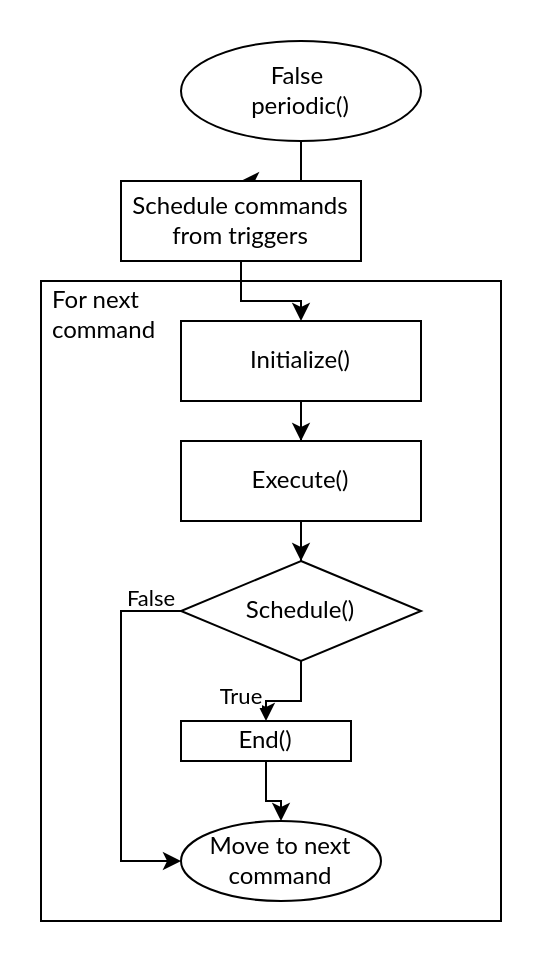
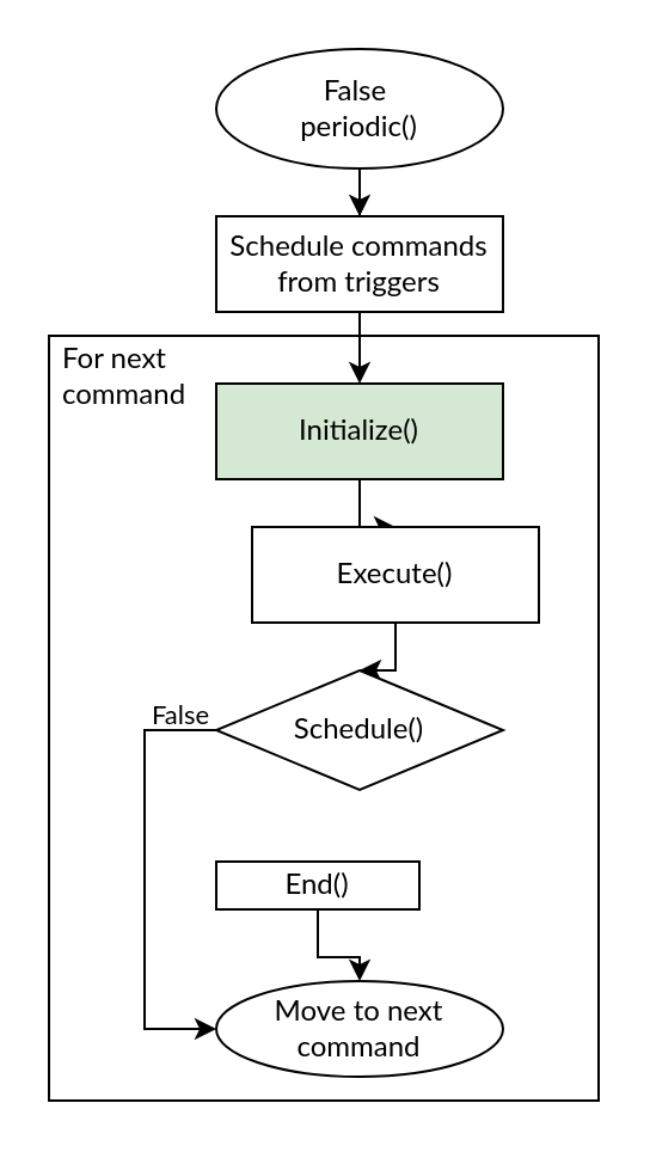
- <mxCell id="6" value="Schedule commands from triggers" style="rounded=0;whiteSpace=wrap;html=1;fontFamily=Lato;" vertex="1" parent="1"><mxGeometry x="60" y="90" width="120" height="40" as="geometry" /></mxCell>
+ <mxCell id="6" value="Schedule commands from triggers" style="rounded=0;whiteSpace=wrap;html=1;fontFamily=Lato;" vertex="1" parent="1"><mxGeometry x="90" y="90" width="120" height="40" as="geometry" /></mxCell>
- <mxCell id="8" value="Initialize()" style="rounded=0;whiteSpace=wrap;html=1;fontFamily=Lato;" vertex="1" parent="1"><mxGeometry x="90" y="160" width="120" height="40" as="geometry" /></mxCell>
+ <mxCell id="8" value="Initialize()" style="rounded=0;whiteSpace=wrap;html=1;fontFamily=Lato;fillColor=#d5e8d4;" vertex="1" parent="1"><mxGeometry x="90" y="160" width="120" height="40" as="geometry" /></mxCell>
- <mxCell id="10" value="Execute()" style="rounded=0;whiteSpace=wrap;html=1;fontFamily=Lato;" vertex="1" parent="1"><mxGeometry x="90" y="220" width="120" height="40" as="geometry" /></mxCell>
+ <mxCell id="10" value="Execute()" style="rounded=0;whiteSpace=wrap;html=1;fontFamily=Lato;" vertex="1" parent="1"><mxGeometry x="105" y="220" width="120" height="40" as="geometry" /></mxCell>
- <mxCell id="11" style="edgeStyle=orthogonalEdgeStyle;rounded=0;orthogonalLoop=1;jettySize=auto;html=1;fontFamily=Lato;" edge="1" parent="1" source="15" target="17"><mxGeometry relative="1" as="geometry" /></mxCell>
- <mxCell id="12" value="True" style="edgeLabel;html=1;align=center;verticalAlign=middle;resizable=0;points=[];fontFamily=Lato;" vertex="1" connectable="0" parent="11"><mxGeometry x="0.462" relative="1" as="geometry"><mxPoint x="-16" y="-3.67" as="offset" /></mxGeometry></mxCell>
- <mxCell id="18" value="Move to next command" style="ellipse;whiteSpace=wrap;html=1;fontFamily=Lato;" vertex="1" parent="1"><mxGeometry x="90" y="410" width="100" height="40" as="geometry" /></mxCell>
+ <mxCell id="18" value="Move to next command" style="ellipse;whiteSpace=wrap;html=1;fontFamily=Lato;" vertex="1" parent="1"><mxGeometry x="90" y="410" width="120" height="40" as="geometry" /></mxCell>
